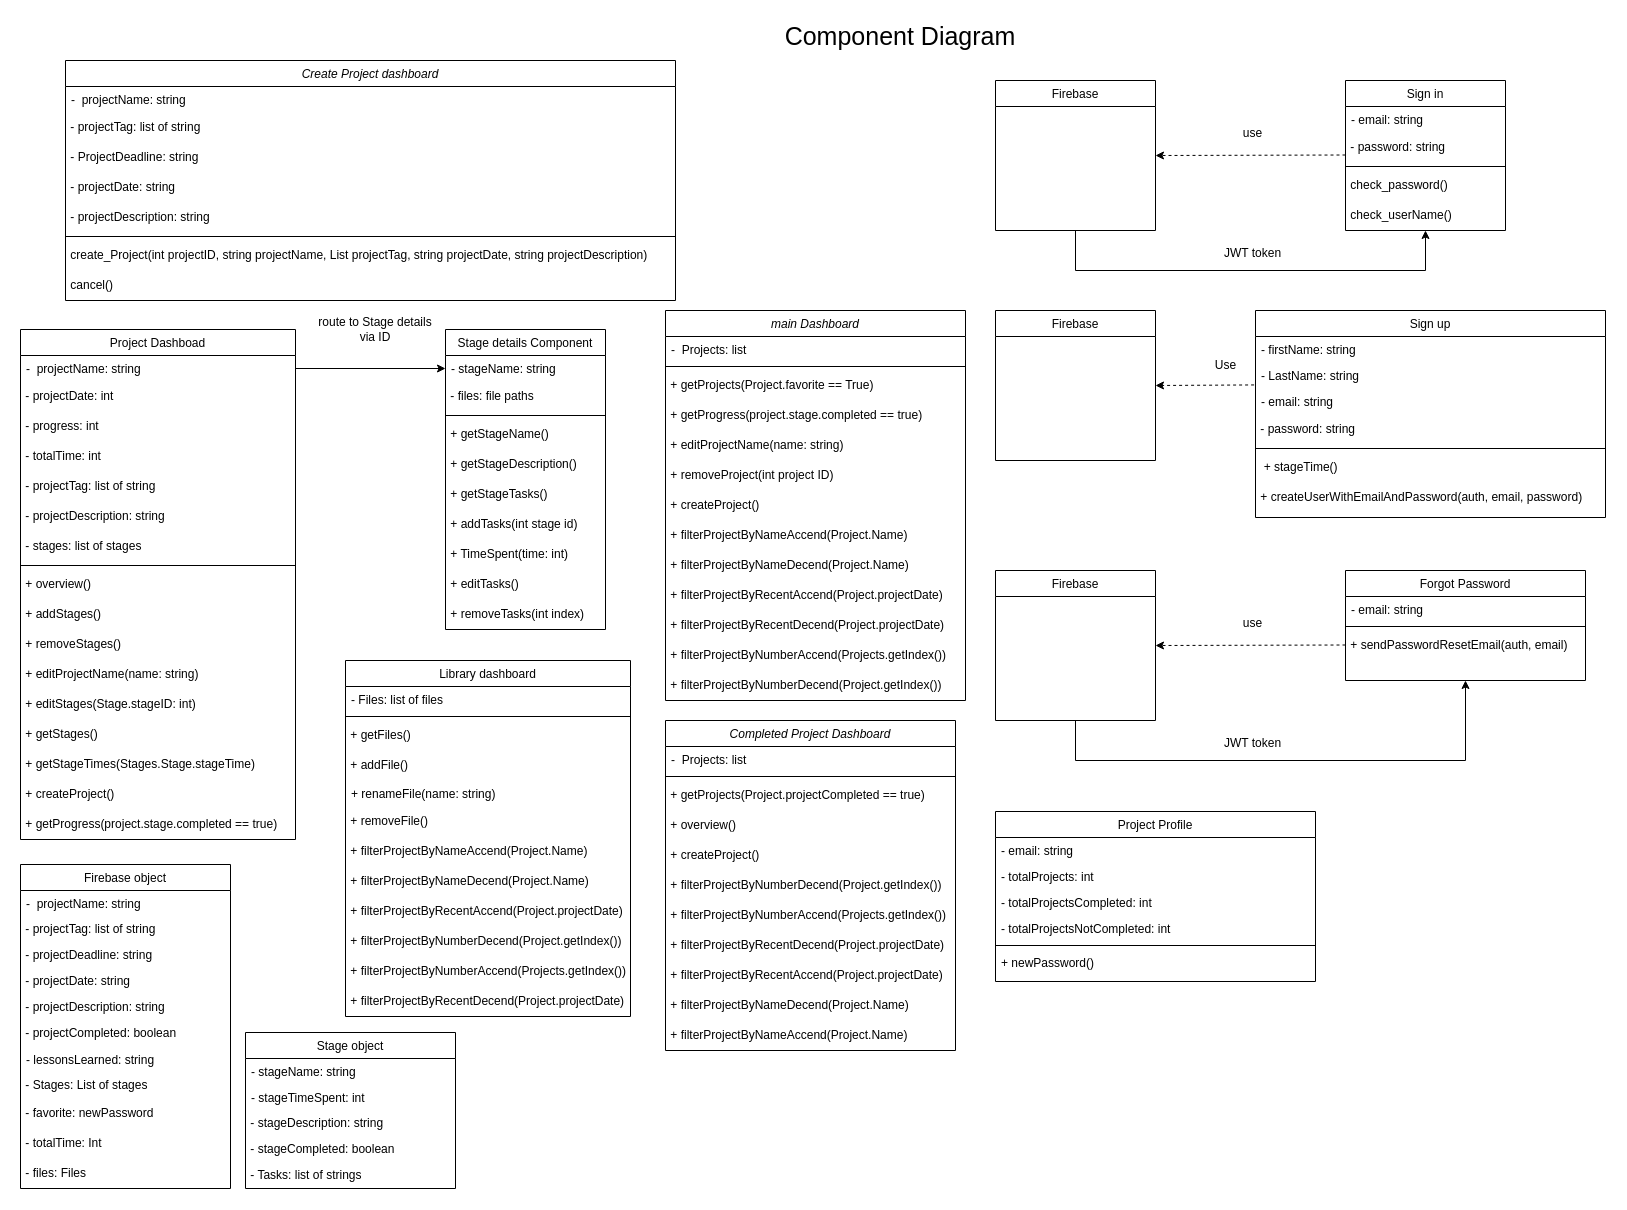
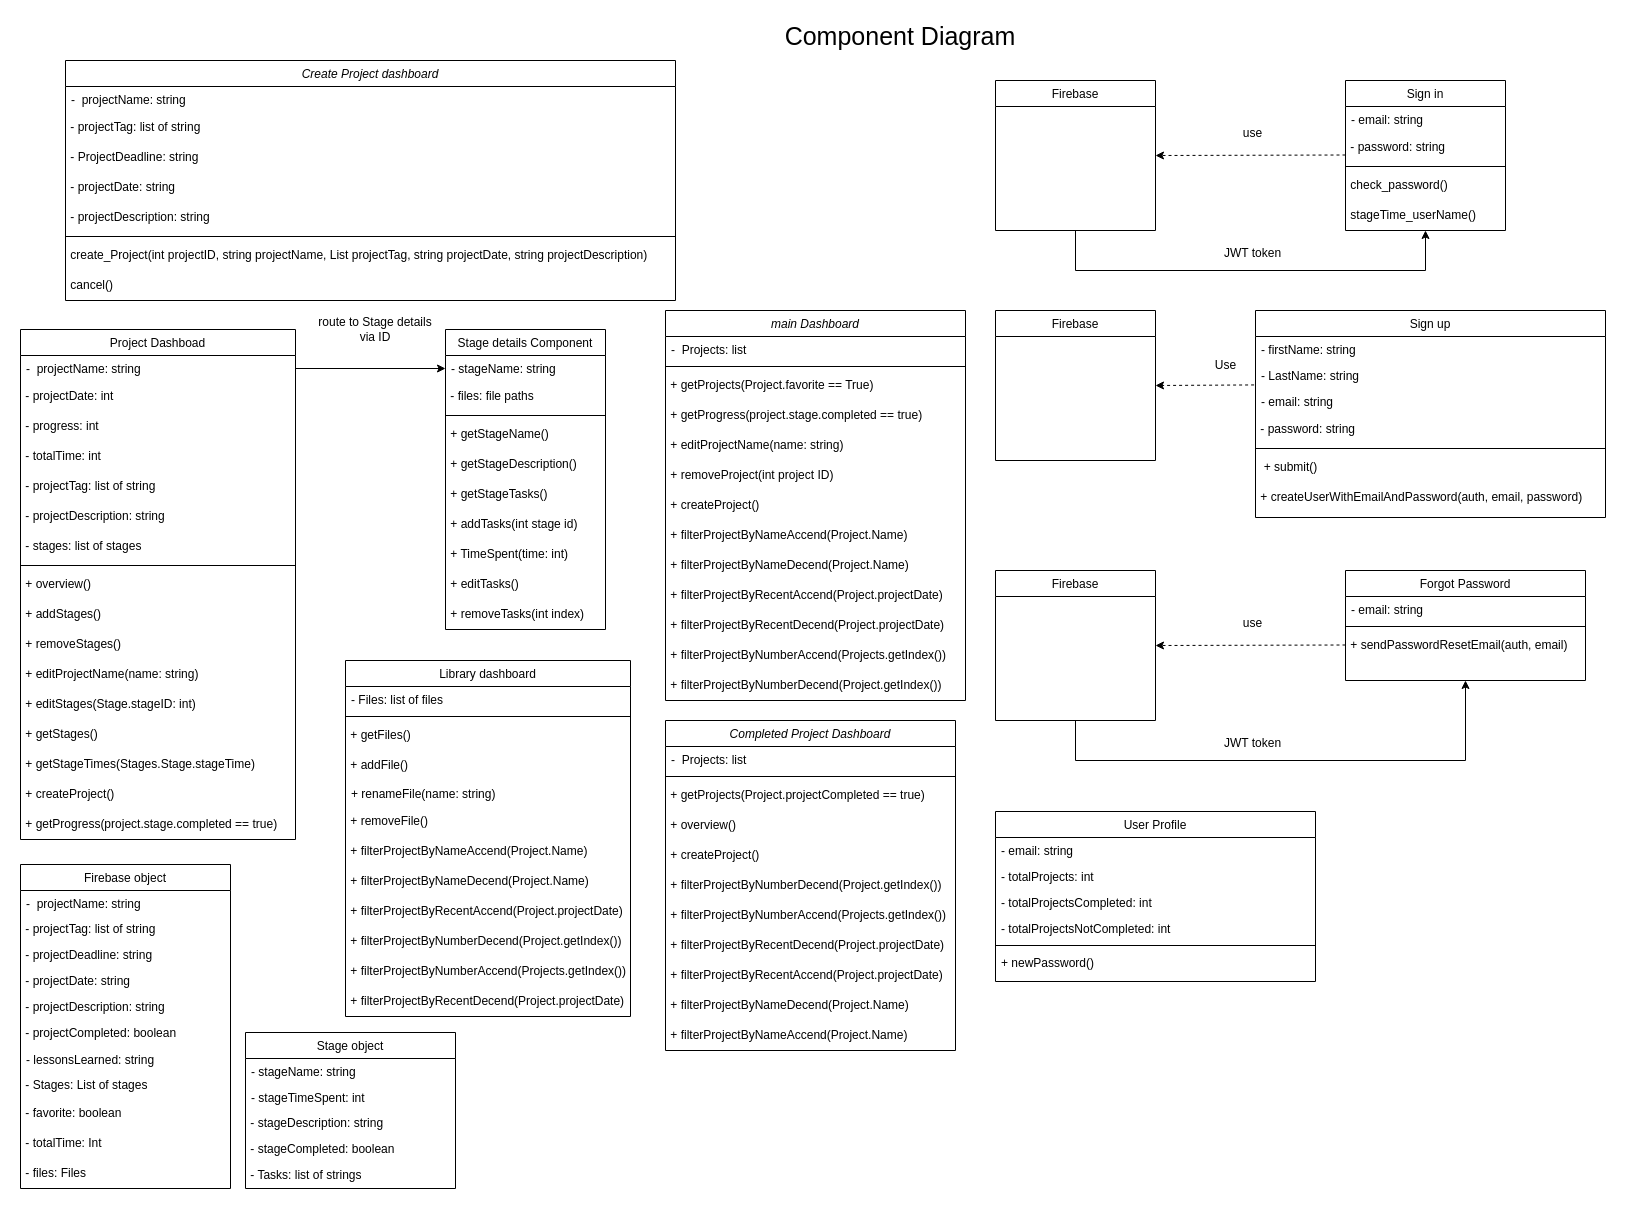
- <mxCell id="52" value="&amp;nbsp;check_userName()" style="text;html=1;align=left;verticalAlign=middle;resizable=0;points=[];autosize=1;strokeColor=none;fillColor=none;" vertex="1" parent="47"><mxGeometry y="120" width="160" height="30" as="geometry" /></mxCell>
+ <mxCell id="52" value="&amp;nbsp;stageTime_userName()" style="text;html=1;align=left;verticalAlign=middle;resizable=0;points=[];autosize=1;strokeColor=none;fillColor=none;" vertex="1" parent="47"><mxGeometry y="120" width="160" height="30" as="geometry" /></mxCell>
- <mxCell id="63" value="&amp;nbsp; + stageTime()" style="text;html=1;align=left;verticalAlign=middle;resizable=0;points=[];autosize=1;strokeColor=none;fillColor=none;" vertex="1" parent="57"><mxGeometry y="142" width="350" height="30" as="geometry" /></mxCell>
+ <mxCell id="63" value="&amp;nbsp; + submit()" style="text;html=1;align=left;verticalAlign=middle;resizable=0;points=[];autosize=1;strokeColor=none;fillColor=none;" vertex="1" parent="57"><mxGeometry y="142" width="350" height="30" as="geometry" /></mxCell>
- <mxCell id="131" value="Project Profile" style="swimlane;fontStyle=0;align=center;verticalAlign=top;childLayout=stackLayout;horizontal=1;startSize=26;horizontalStack=0;resizeParent=1;resizeLast=0;collapsible=1;marginBottom=0;rounded=0;shadow=0;strokeWidth=1;" vertex="1" parent="1"><mxGeometry x="995" y="811" width="320" height="170" as="geometry"><mxRectangle x="340" y="380" width="170" height="26" as="alternateBounds" /></mxGeometry></mxCell>
+ <mxCell id="131" value="User Profile" style="swimlane;fontStyle=0;align=center;verticalAlign=top;childLayout=stackLayout;horizontal=1;startSize=26;horizontalStack=0;resizeParent=1;resizeLast=0;collapsible=1;marginBottom=0;rounded=0;shadow=0;strokeWidth=1;" vertex="1" parent="1"><mxGeometry x="995" y="811" width="320" height="170" as="geometry"><mxRectangle x="340" y="380" width="170" height="26" as="alternateBounds" /></mxGeometry></mxCell>
- <mxCell id="122" value="&amp;nbsp;- favorite: newPassword" style="text;html=1;align=left;verticalAlign=middle;resizable=0;points=[];autosize=1;strokeColor=none;fillColor=none;" vertex="1" parent="113"><mxGeometry y="234" width="210" height="30" as="geometry" /></mxCell>
+ <mxCell id="122" value="&amp;nbsp;- favorite: boolean" style="text;html=1;align=left;verticalAlign=middle;resizable=0;points=[];autosize=1;strokeColor=none;fillColor=none;" vertex="1" parent="113"><mxGeometry y="234" width="210" height="30" as="geometry" /></mxCell>
